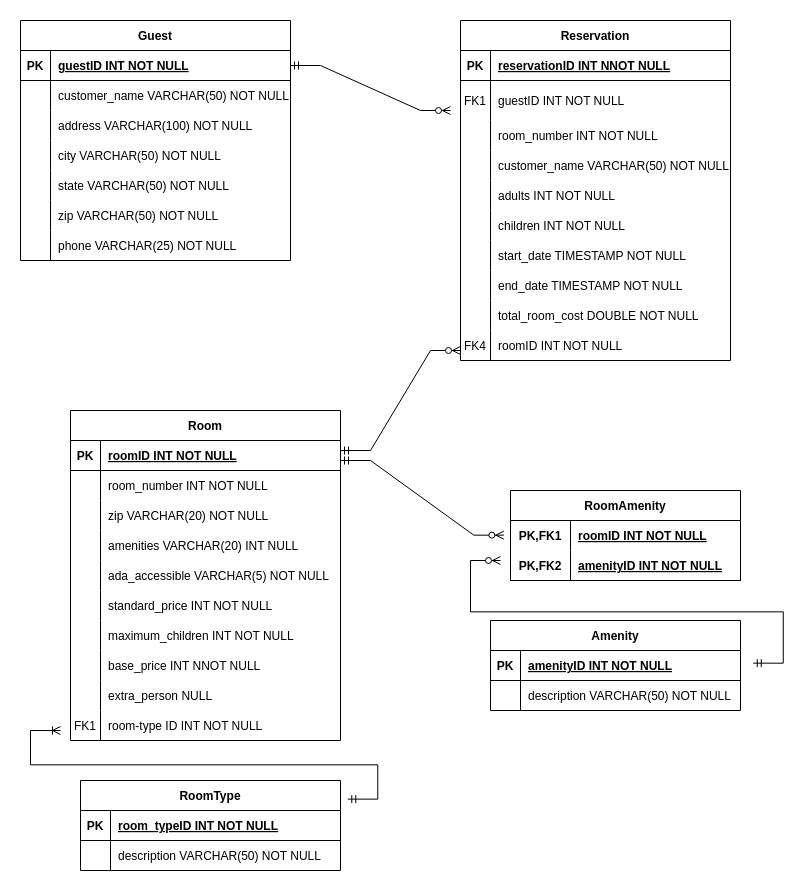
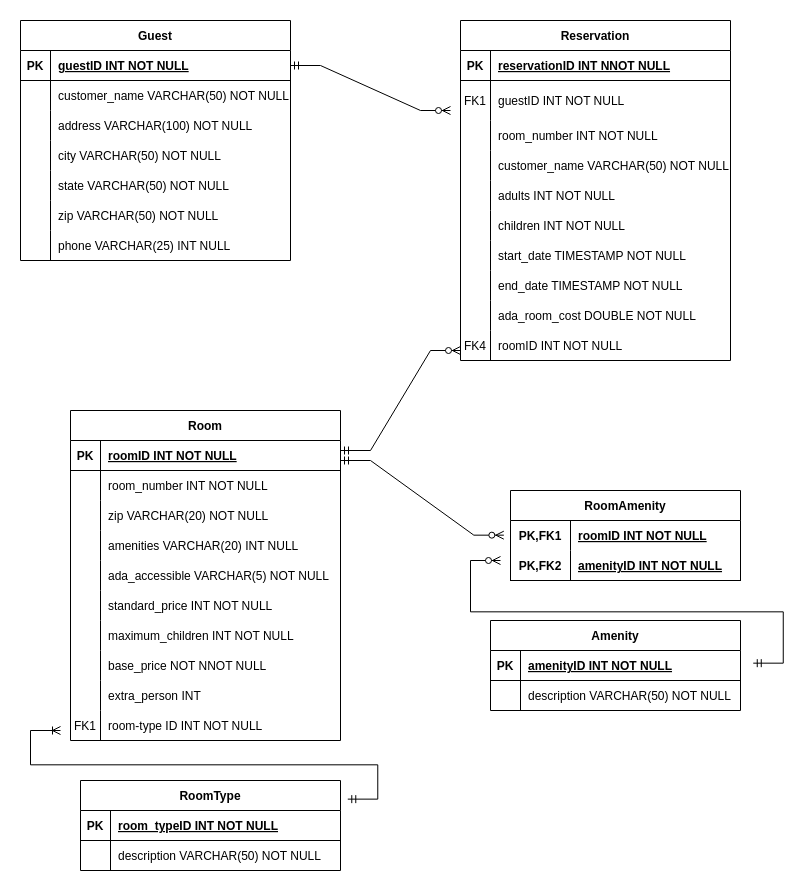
- <mxCell id="23" value="phone VARCHAR(25) NOT NULL" style="shape=partialRectangle;connectable=0;fillColor=none;top=0;left=0;bottom=0;right=0;align=left;spacingLeft=6;overflow=hidden;" vertex="1" parent="21"><mxGeometry x="30" width="240" height="30" as="geometry"><mxRectangle width="240" height="30" as="alternateBounds" /></mxGeometry></mxCell>
+ <mxCell id="23" value="phone VARCHAR(25) INT NULL" style="shape=partialRectangle;connectable=0;fillColor=none;top=0;left=0;bottom=0;right=0;align=left;spacingLeft=6;overflow=hidden;" vertex="1" parent="21"><mxGeometry x="30" width="240" height="30" as="geometry"><mxRectangle width="240" height="30" as="alternateBounds" /></mxGeometry></mxCell>
- <mxCell id="51" value="total_room_cost DOUBLE NOT NULL" style="shape=partialRectangle;connectable=0;fillColor=none;top=0;left=0;bottom=0;right=0;align=left;spacingLeft=6;overflow=hidden;" vertex="1" parent="49"><mxGeometry x="30" width="240" height="30" as="geometry"><mxRectangle width="240" height="30" as="alternateBounds" /></mxGeometry></mxCell>
+ <mxCell id="51" value="ada_room_cost DOUBLE NOT NULL" style="shape=partialRectangle;connectable=0;fillColor=none;top=0;left=0;bottom=0;right=0;align=left;spacingLeft=6;overflow=hidden;" vertex="1" parent="49"><mxGeometry x="30" width="240" height="30" as="geometry"><mxRectangle width="240" height="30" as="alternateBounds" /></mxGeometry></mxCell>
- <mxCell id="80" value="base_price INT NNOT NULL" style="shape=partialRectangle;connectable=0;fillColor=none;top=0;left=0;bottom=0;right=0;align=left;spacingLeft=6;overflow=hidden;" vertex="1" parent="78"><mxGeometry x="30" width="240" height="30" as="geometry"><mxRectangle width="240" height="30" as="alternateBounds" /></mxGeometry></mxCell>
+ <mxCell id="80" value="base_price NOT NNOT NULL" style="shape=partialRectangle;connectable=0;fillColor=none;top=0;left=0;bottom=0;right=0;align=left;spacingLeft=6;overflow=hidden;" vertex="1" parent="78"><mxGeometry x="30" width="240" height="30" as="geometry"><mxRectangle width="240" height="30" as="alternateBounds" /></mxGeometry></mxCell>
- <mxCell id="83" value="extra_person NULL" style="shape=partialRectangle;connectable=0;fillColor=none;top=0;left=0;bottom=0;right=0;align=left;spacingLeft=6;overflow=hidden;" vertex="1" parent="81"><mxGeometry x="30" width="240" height="30" as="geometry"><mxRectangle width="240" height="30" as="alternateBounds" /></mxGeometry></mxCell>
+ <mxCell id="83" value="extra_person INT" style="shape=partialRectangle;connectable=0;fillColor=none;top=0;left=0;bottom=0;right=0;align=left;spacingLeft=6;overflow=hidden;" vertex="1" parent="81"><mxGeometry x="30" width="240" height="30" as="geometry"><mxRectangle width="240" height="30" as="alternateBounds" /></mxGeometry></mxCell>
